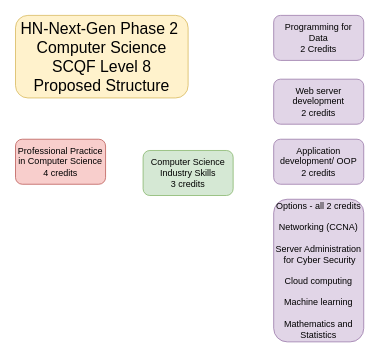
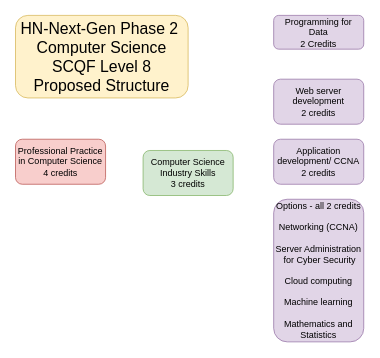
- <mxCell id="4" value="Programming for Data&lt;br&gt;2 Credits" style="rounded=1;whiteSpace=wrap;html=1;fillColor=#e1d5e7;strokeColor=#9673a6;" vertex="1" parent="1"><mxGeometry x="364" y="20" width="120" height="60" as="geometry" /></mxCell>
+ <mxCell id="4" value="Programming for Data&lt;br&gt;2 Credits" style="rounded=1;whiteSpace=wrap;html=1;fillColor=#e1d5e7;strokeColor=#9673a6;" vertex="1" parent="1"><mxGeometry x="364" y="20" width="120" height="45" as="geometry" /></mxCell>
- <mxCell id="6" value="Application development/ OOP&lt;br&gt;2 credits" style="rounded=1;whiteSpace=wrap;html=1;fillColor=#e1d5e7;strokeColor=#9673a6;" vertex="1" parent="1"><mxGeometry x="364" y="185" width="120" height="60" as="geometry" /></mxCell>
+ <mxCell id="6" value="Application development/ CCNA&lt;br&gt;2 credits" style="rounded=1;whiteSpace=wrap;html=1;fillColor=#e1d5e7;strokeColor=#9673a6;" vertex="1" parent="1"><mxGeometry x="364" y="185" width="120" height="60" as="geometry" /></mxCell>
